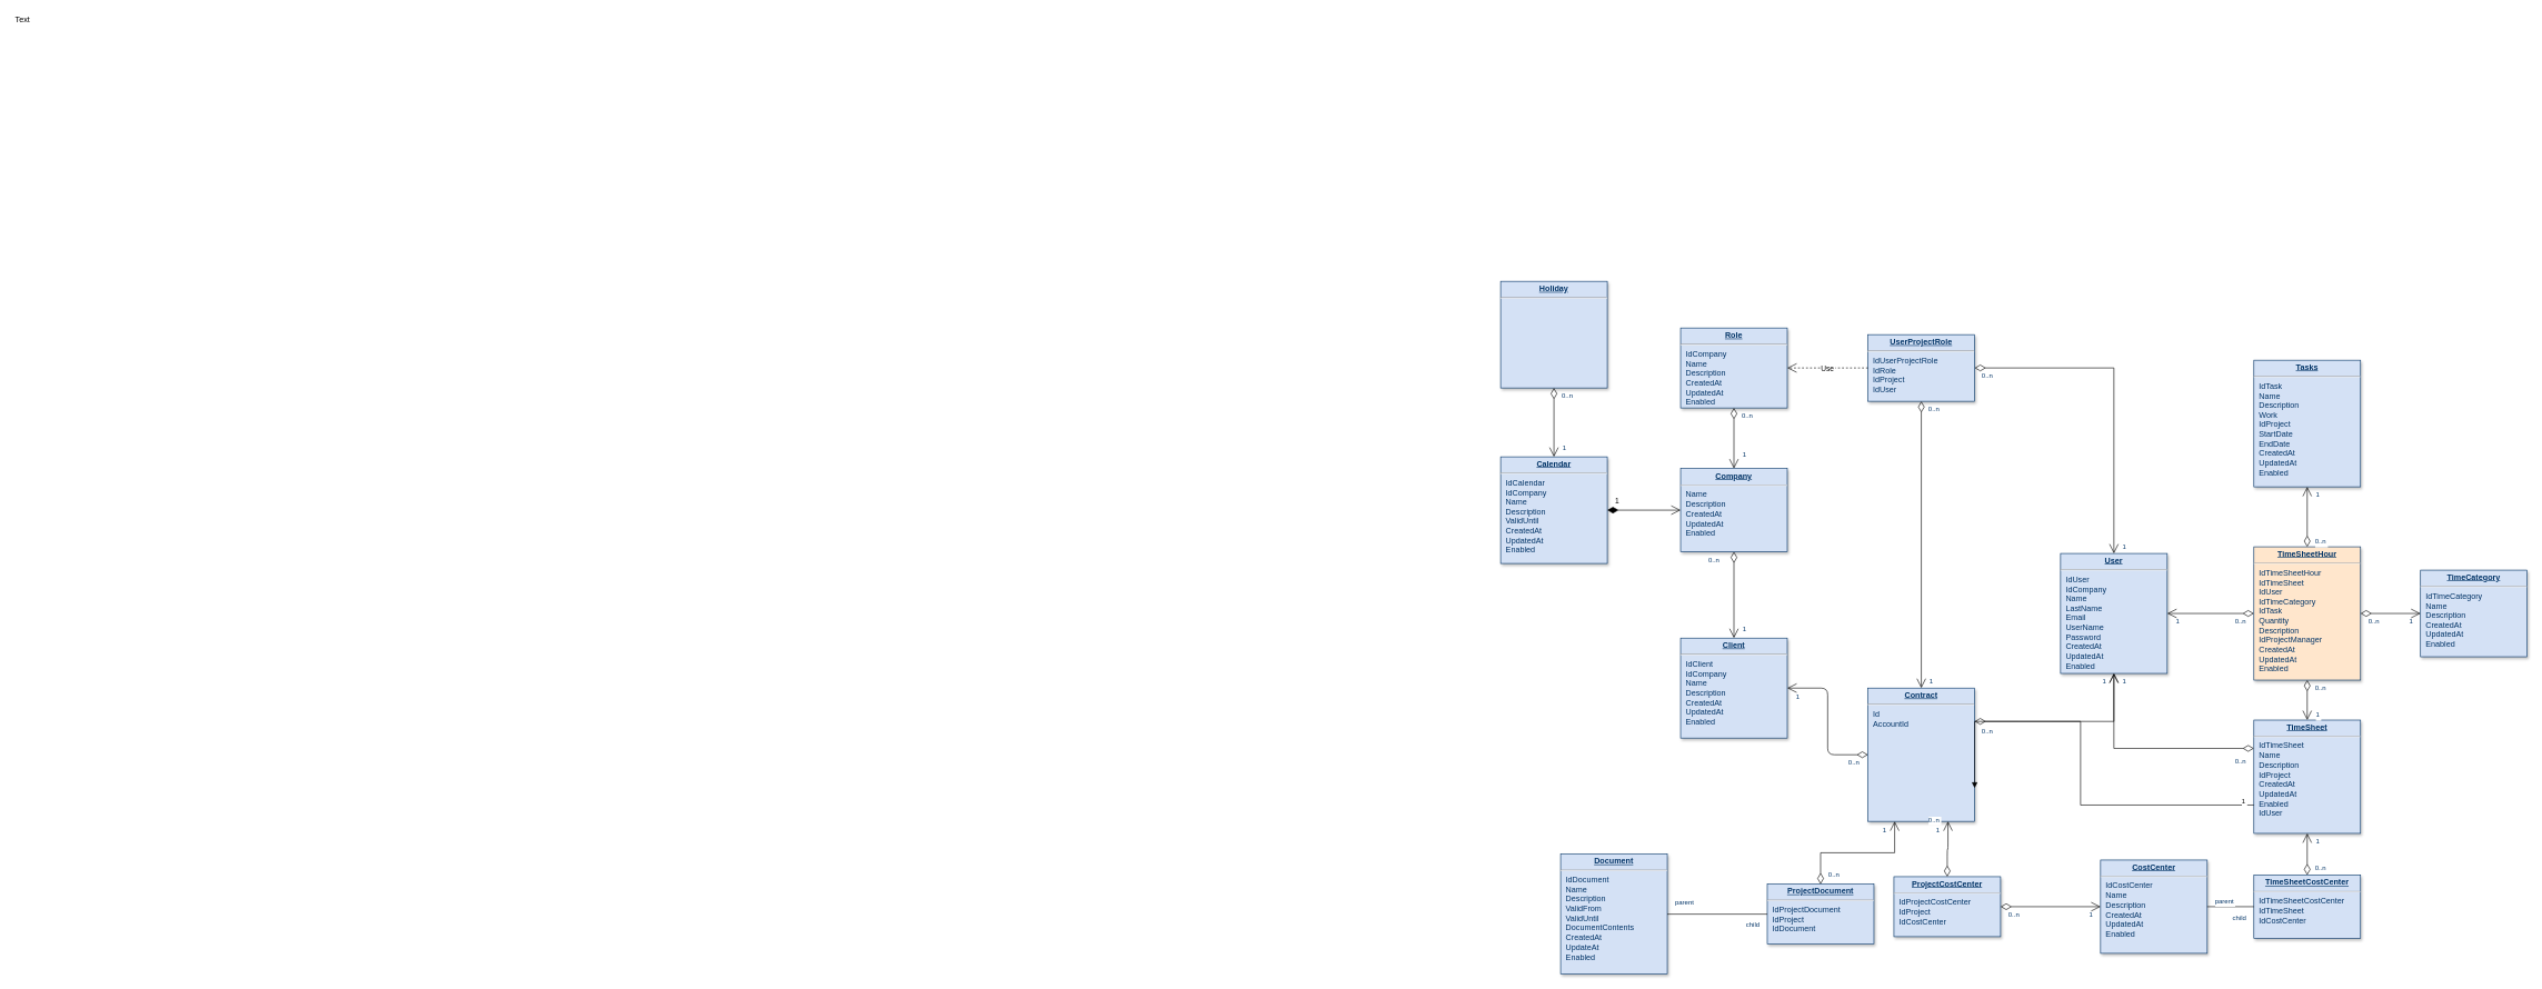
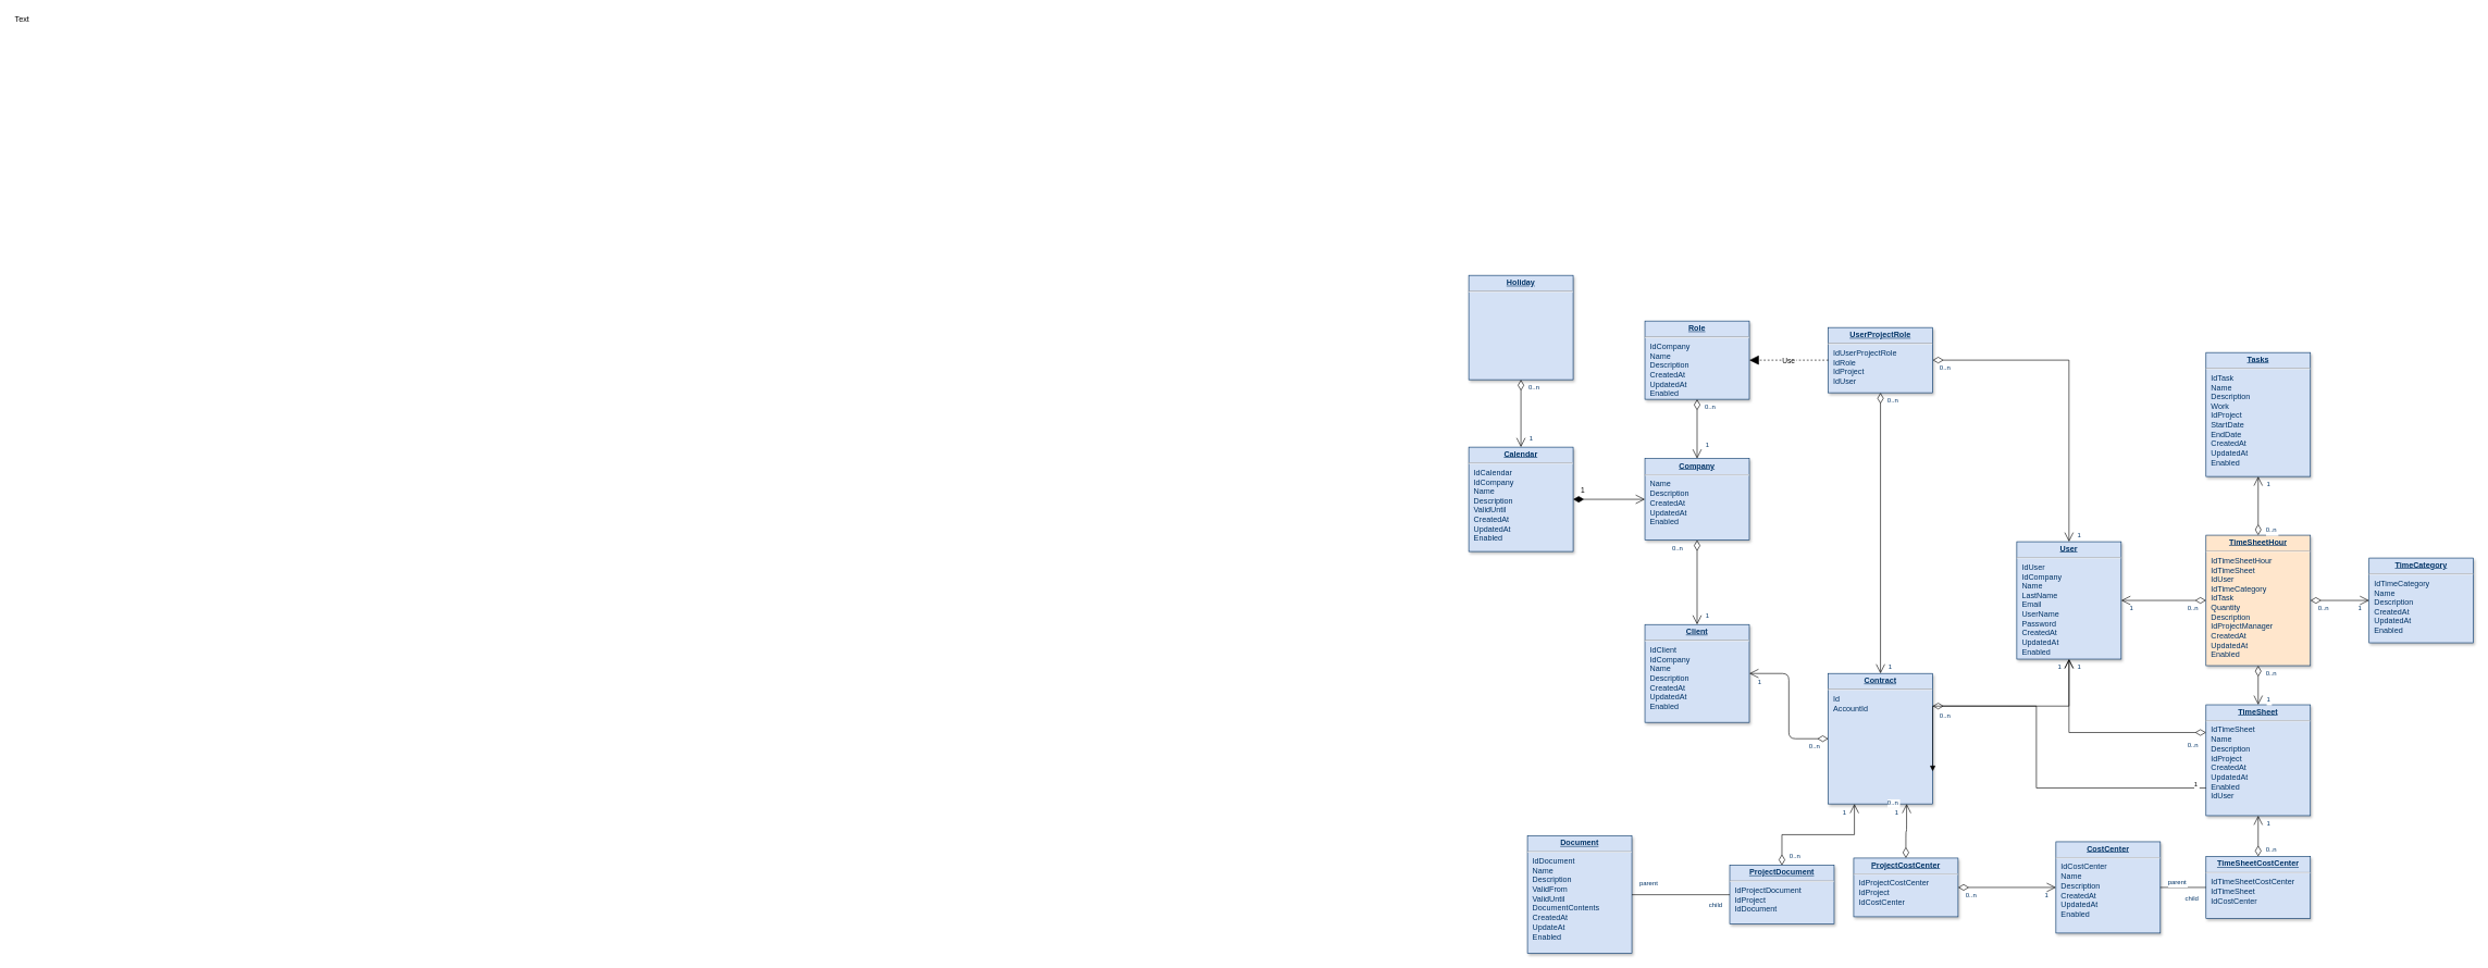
- <mxCell id="67" source="6" value="Use" parent="1" edge="1" target="2" style="endArrow=open;endSize=12;dashed=1"><mxGeometry as="geometry" y="50" x="430"><mxPoint as="sourcePoint" y="450" x="2640" /><mxPoint as="targetPoint" y="450" x="2800" /></mxGeometry></mxCell>
+ <mxCell id="67" source="6" value="Use" parent="1" edge="1" target="2" style="endArrow=block;endSize=12;dashed=1;"><mxGeometry as="geometry" y="50" x="430"><mxPoint as="sourcePoint" y="450" x="2640" /><mxPoint as="targetPoint" y="450" x="2800" /></mxGeometry></mxCell>
